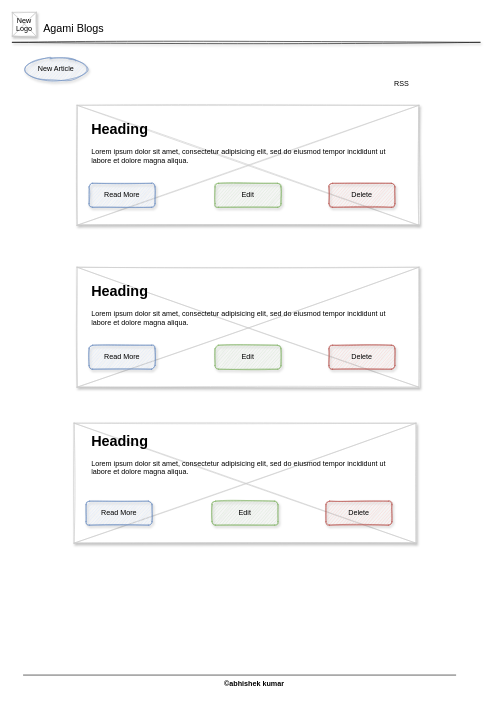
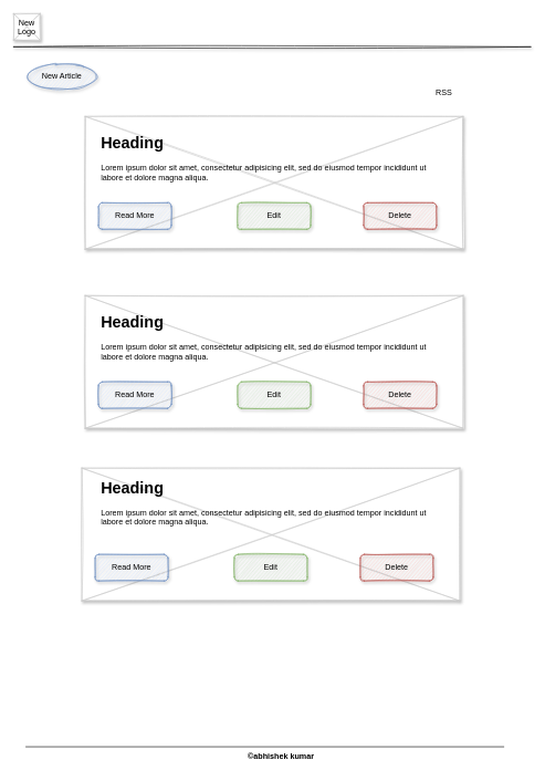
- <mxCell id="3" value="Agami Blogs" style="text;spacingTop=-5;fontSize=18;fontStyle=0;sketch=1;shadow=1;" parent="1" vertex="1"><mxGeometry x="70" y="35" width="230" height="20" as="geometry" /></mxCell>
